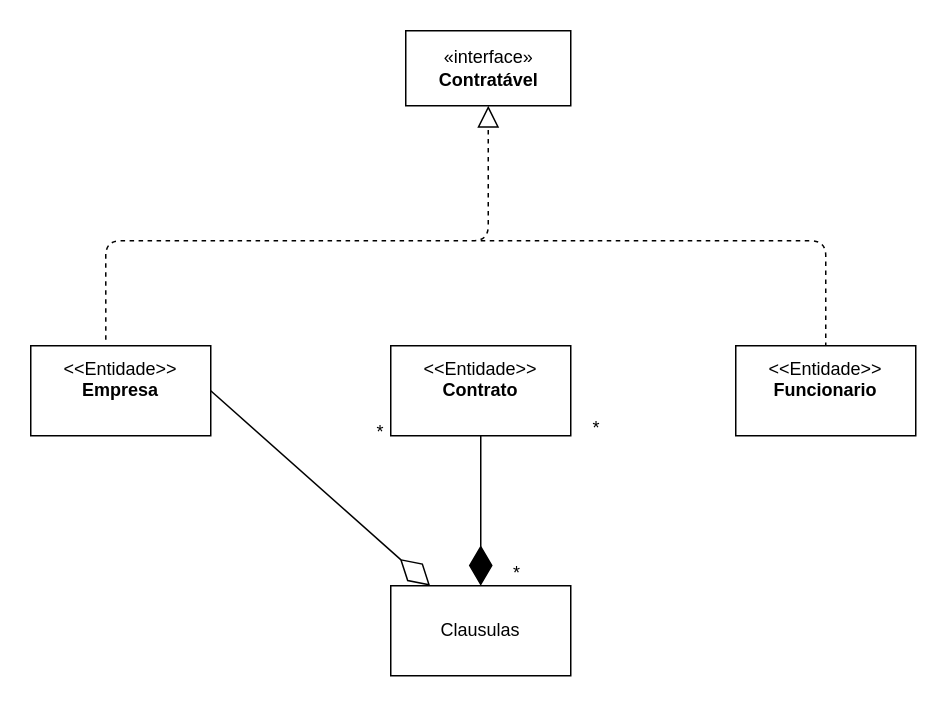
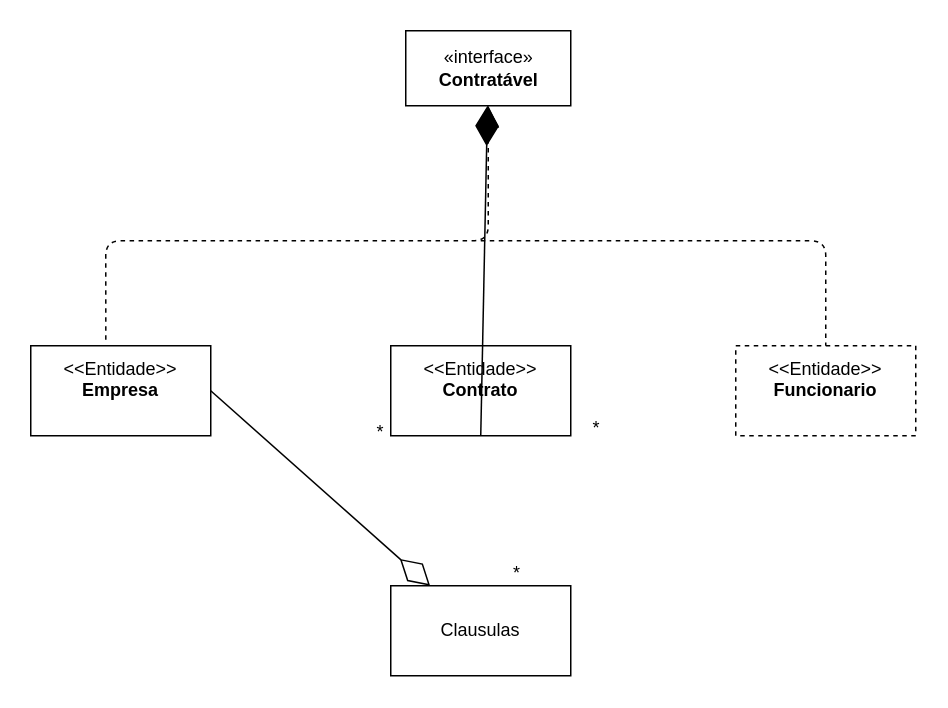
- <mxCell id="4" value="&amp;lt;&amp;lt;Entidade&amp;gt;&amp;gt;&lt;br&gt;&lt;b&gt;Funcionario&lt;/b&gt;&lt;br&gt;&lt;br&gt;" style="rounded=0;whiteSpace=wrap;html=1;" vertex="1" parent="1"><mxGeometry x="490" y="230" width="120" height="60" as="geometry" /></mxCell>
+ <mxCell id="4" value="&amp;lt;&amp;lt;Entidade&amp;gt;&amp;gt;&lt;br&gt;&lt;b&gt;Funcionario&lt;/b&gt;&lt;br&gt;&lt;br&gt;" style="rounded=0;whiteSpace=wrap;html=1;dashed=1;" vertex="1" parent="1"><mxGeometry x="490" y="230" width="120" height="60" as="geometry" /></mxCell>
- <mxCell id="12" value="" style="endArrow=diamondThin;endFill=1;endSize=24;html=1;entryX=0.5;entryY=0;entryDx=0;entryDy=0;exitX=0.5;exitY=1;exitDx=0;exitDy=0;" edge="1" parent="1" source="3" target="11"><mxGeometry width="160" relative="1" as="geometry"><mxPoint x="180" y="590" as="sourcePoint" /><mxPoint x="340" y="590" as="targetPoint" /></mxGeometry></mxCell>
+ <mxCell id="12" value="" style="endArrow=diamondThin;endFill=1;endSize=24;html=1;exitX=0.5;exitY=1;exitDx=0;exitDy=0;" edge="1" parent="1" source="3" target="8"><mxGeometry width="160" relative="1" as="geometry"><mxPoint x="180" y="590" as="sourcePoint" /><mxPoint x="340" y="590" as="targetPoint" /></mxGeometry></mxCell>
